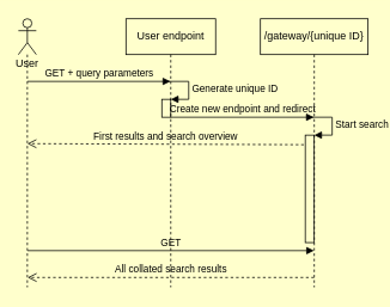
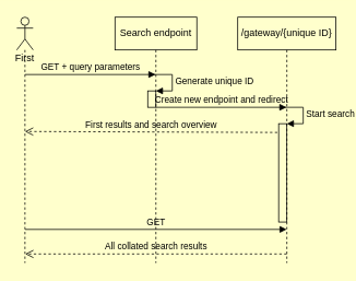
- <mxCell id="3" value="User endpoint" style="shape=umlLifeline;perimeter=lifelinePerimeter;whiteSpace=wrap;html=1;container=1;collapsible=0;recursiveResize=0;outlineConnect=0;fillColor=none;strokeColor=#000000;fontColor=#000000;" parent="1" vertex="1"><mxGeometry x="140" y="20" width="100" height="300" as="geometry" /></mxCell>
+ <mxCell id="3" value="Search endpoint" style="shape=umlLifeline;perimeter=lifelinePerimeter;whiteSpace=wrap;html=1;container=1;collapsible=0;recursiveResize=0;outlineConnect=0;fillColor=none;strokeColor=#000000;fontColor=#000000;" parent="1" vertex="1"><mxGeometry x="140" y="20" width="100" height="300" as="geometry" /></mxCell>
- <mxCell id="2" value="User" style="shape=umlLifeline;participant=umlActor;perimeter=lifelinePerimeter;whiteSpace=wrap;html=1;container=1;collapsible=0;recursiveResize=0;verticalAlign=top;spacingTop=36;outlineConnect=0;fillColor=none;strokeColor=#000000;fontColor=#000000;" parent="1" vertex="1"><mxGeometry x="20" y="20" width="20" height="300" as="geometry" /></mxCell>
+ <mxCell id="2" value="First" style="shape=umlLifeline;participant=umlActor;perimeter=lifelinePerimeter;whiteSpace=wrap;html=1;container=1;collapsible=0;recursiveResize=0;verticalAlign=top;spacingTop=36;outlineConnect=0;fillColor=none;strokeColor=#000000;fontColor=#000000;" parent="1" vertex="1"><mxGeometry x="20" y="20" width="20" height="300" as="geometry" /></mxCell>
